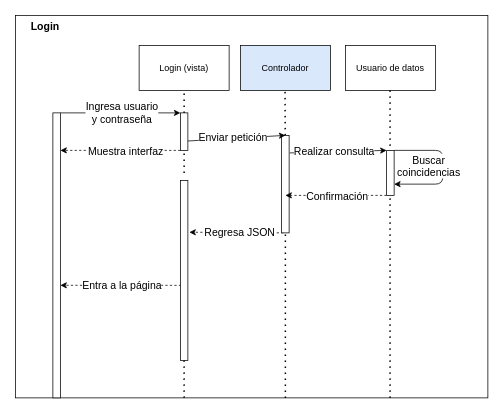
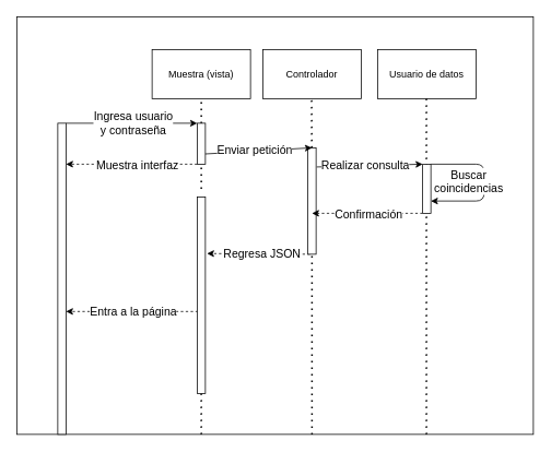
- <mxCell id="10" value="&lt;b&gt;&lt;font style=&quot;font-size: 14px;&quot;&gt;Login&lt;/font&gt;&lt;/b&gt;" style="text;html=1;strokeColor=none;fillColor=none;align=center;verticalAlign=middle;whiteSpace=wrap;rounded=0;" parent="1" vertex="1"><mxGeometry x="30" y="20" width="60" height="30" as="geometry" /></mxCell>
- <mxCell id="4" value="Login (vista)" style="rounded=0;whiteSpace=wrap;html=1;" parent="1" vertex="1"><mxGeometry x="185" y="60" width="120" height="60" as="geometry" /></mxCell>
+ <mxCell id="4" value="Muestra (vista)" style="rounded=0;whiteSpace=wrap;html=1;" parent="1" vertex="1"><mxGeometry x="185" y="60" width="120" height="60" as="geometry" /></mxCell>
- <mxCell id="8" value="Controlador" style="rounded=0;whiteSpace=wrap;html=1;fillColor=#dae8fc;" parent="1" vertex="1"><mxGeometry x="320" y="60" width="120" height="60" as="geometry" /></mxCell>
+ <mxCell id="8" value="Controlador" style="rounded=0;whiteSpace=wrap;html=1;" parent="1" vertex="1"><mxGeometry x="320" y="60" width="120" height="60" as="geometry" /></mxCell>
